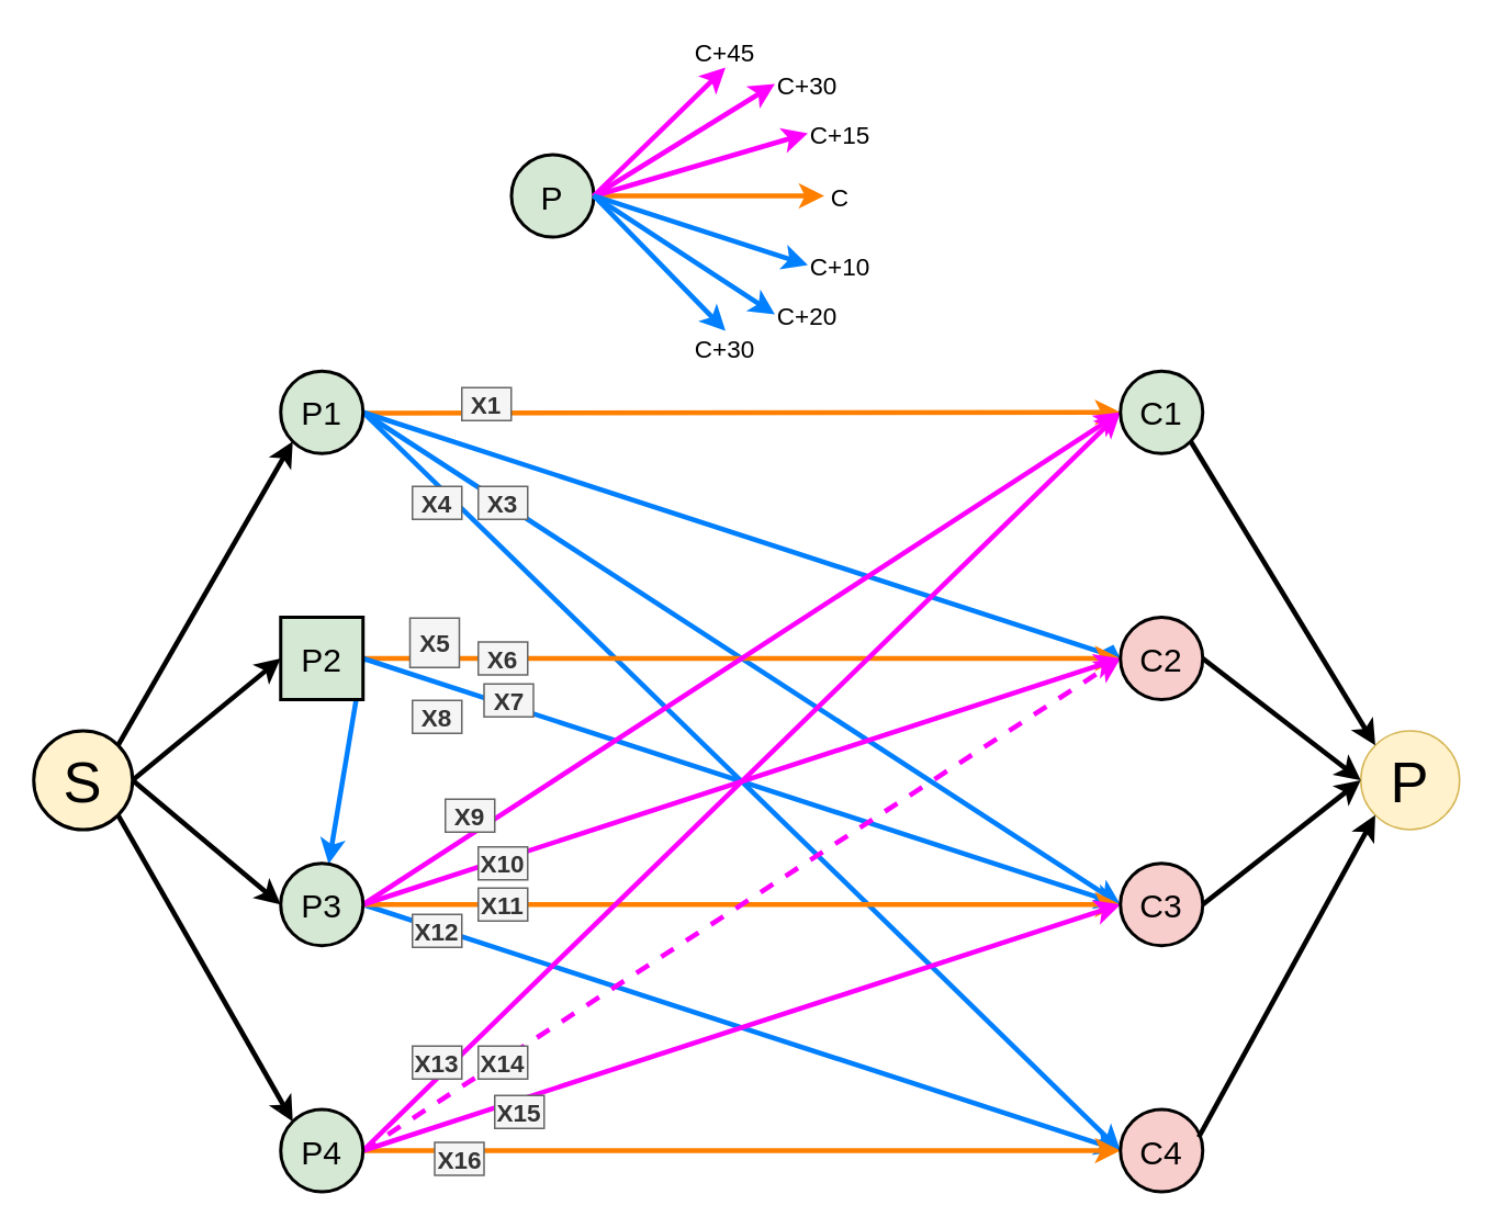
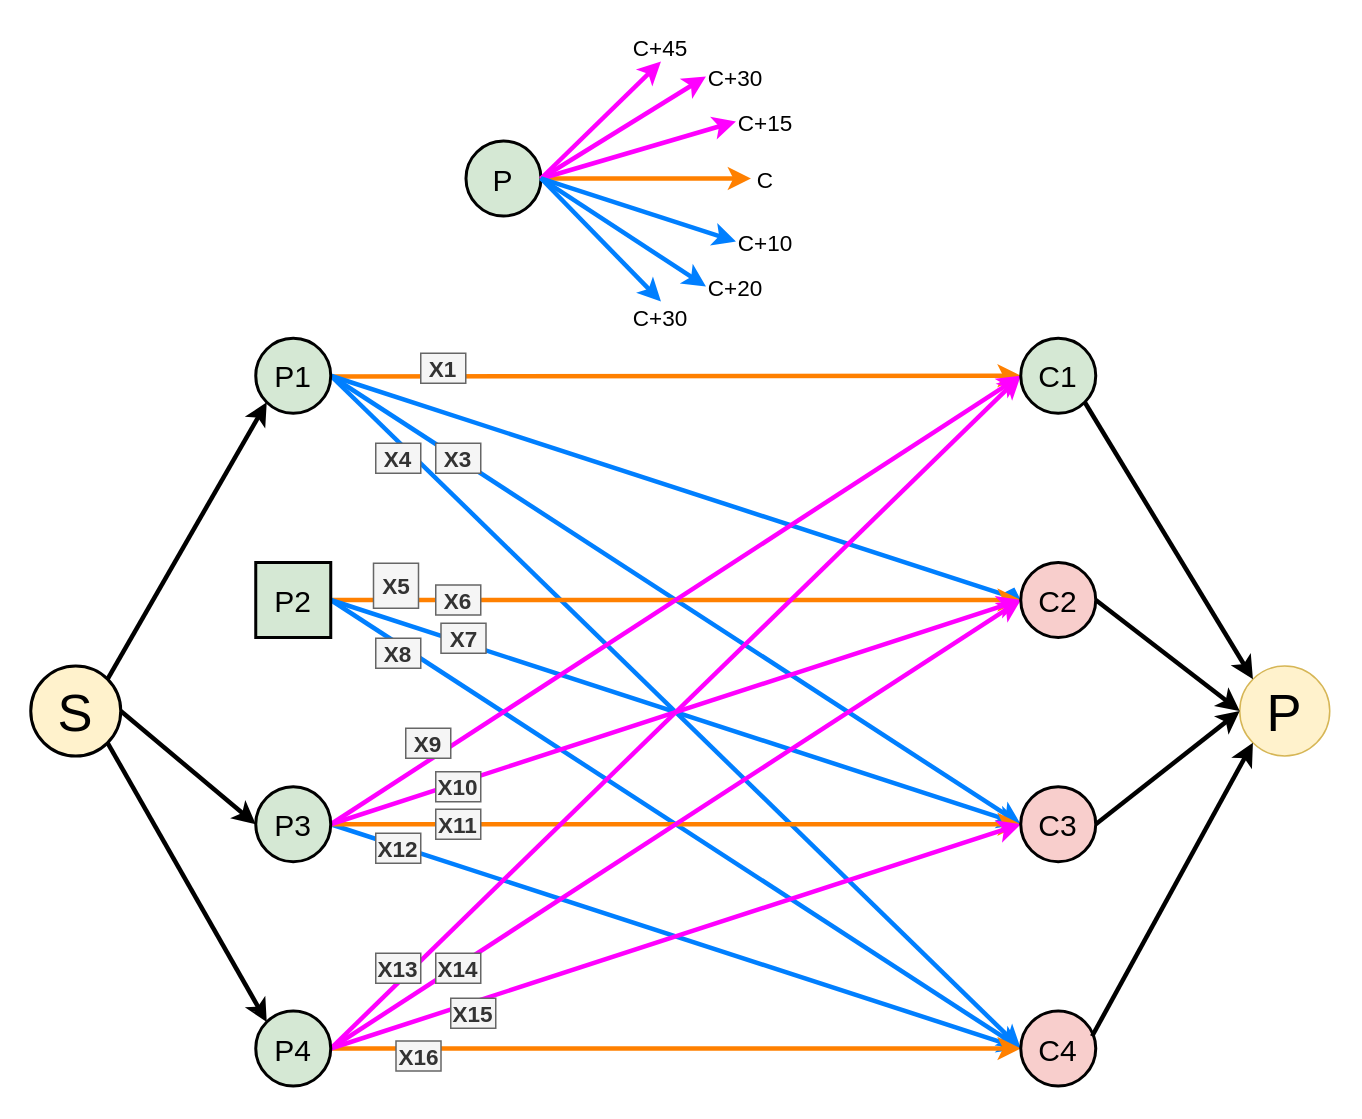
- <mxCell id="28" value="" style="endArrow=classic;html=1;entryX=0;entryY=0.5;entryDx=0;entryDy=0;exitX=1;exitY=0.5;exitDx=0;exitDy=0;strokeWidth=3;" parent="1" source="21" target="10" edge="1"><mxGeometry width="50" height="50" relative="1" as="geometry"><mxPoint x="58.857" y="657.786" as="sourcePoint" /><mxPoint x="164.571" y="473.5" as="targetPoint" /></mxGeometry></mxCell>
- <mxCell id="9" style="edgeStyle=none;rounded=0;orthogonalLoop=1;jettySize=auto;html=1;exitX=1;exitY=0.5;exitDx=0;exitDy=0;strokeWidth=3;fillColor=#dae8fc;strokeColor=#007FFF;" parent="1" source="10" target="15" edge="1"><mxGeometry relative="1" as="geometry" /></mxCell>
+ <mxCell id="9" style="edgeStyle=none;rounded=0;orthogonalLoop=1;jettySize=auto;html=1;exitX=1;exitY=0.5;exitDx=0;exitDy=0;entryX=0;entryY=0.5;entryDx=0;entryDy=0;strokeWidth=3;fillColor=#dae8fc;strokeColor=#007FFF;" parent="1" source="10" target="25" edge="1"><mxGeometry relative="1" as="geometry" /></mxCell>
- <mxCell id="19" style="edgeStyle=none;rounded=0;orthogonalLoop=1;jettySize=auto;html=1;exitX=1;exitY=0.5;exitDx=0;exitDy=0;entryX=0;entryY=0.5;entryDx=0;entryDy=0;strokeColor=#FF00FF;strokeWidth=3;fontSize=15;dashed=1;" parent="1" source="20" target="23" edge="1"><mxGeometry relative="1" as="geometry" /></mxCell>
+ <mxCell id="19" style="edgeStyle=none;rounded=0;orthogonalLoop=1;jettySize=auto;html=1;exitX=1;exitY=0.5;exitDx=0;exitDy=0;entryX=0;entryY=0.5;entryDx=0;entryDy=0;strokeColor=#FF00FF;strokeWidth=3;fontSize=15;" parent="1" source="20" target="23" edge="1"><mxGeometry relative="1" as="geometry" /></mxCell>
